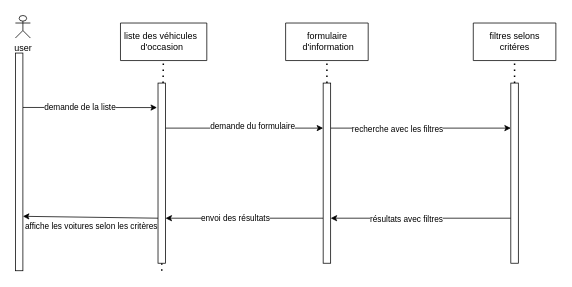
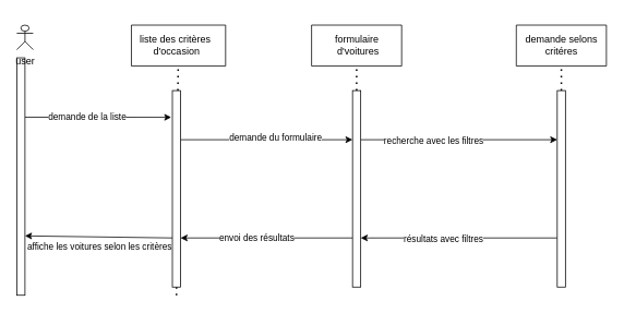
- <mxCell id="5" value="user&lt;br&gt;" style="shape=umlActor;verticalLabelPosition=bottom;verticalAlign=top;html=1;outlineConnect=0;" vertex="1" parent="1"><mxGeometry x="20" y="20" width="20" height="30" as="geometry" /></mxCell>
+ <mxCell id="5" value="user&lt;br&gt;" style="shape=umlActor;verticalLabelPosition=bottom;verticalAlign=top;html=1;outlineConnect=0;" vertex="1" parent="1"><mxGeometry x="20" y="30" width="20" height="30" as="geometry" /></mxCell>
- <mxCell id="9" value="liste des véhicules&amp;nbsp;&lt;br&gt;d'occasion" style="text;html=1;align=center;verticalAlign=middle;resizable=0;points=[];autosize=1;strokeColor=none;fillColor=none;" vertex="1" parent="8"><mxGeometry x="-5" y="5" width="120" height="40" as="geometry" /></mxCell>
+ <mxCell id="9" value="liste des critères&amp;nbsp;&lt;br&gt;d'occasion" style="text;html=1;align=center;verticalAlign=middle;resizable=0;points=[];autosize=1;strokeColor=none;fillColor=none;" vertex="1" parent="8"><mxGeometry x="-5" y="5" width="120" height="40" as="geometry" /></mxCell>
- <mxCell id="7" value="formulaire&lt;br&gt;&amp;nbsp;d'information" style="text;html=1;align=center;verticalAlign=middle;resizable=0;points=[];autosize=1;strokeColor=none;fillColor=none;" vertex="1" parent="6"><mxGeometry x="5" y="5" width="100" height="40" as="geometry" /></mxCell>
+ <mxCell id="7" value="formulaire&lt;br&gt;&amp;nbsp;d'voitures" style="text;html=1;align=center;verticalAlign=middle;resizable=0;points=[];autosize=1;strokeColor=none;fillColor=none;" vertex="1" parent="6"><mxGeometry x="5" y="5" width="100" height="40" as="geometry" /></mxCell>
- <mxCell id="30" value="filtres selons&lt;br&gt;critéres" style="text;html=1;align=center;verticalAlign=middle;resizable=0;points=[];autosize=1;strokeColor=none;fillColor=none;" vertex="1" parent="29"><mxGeometry x="10" y="5" width="90" height="40" as="geometry" /></mxCell>
+ <mxCell id="30" value="demande selons&lt;br&gt;critéres" style="text;html=1;align=center;verticalAlign=middle;resizable=0;points=[];autosize=1;strokeColor=none;fillColor=none;" vertex="1" parent="29"><mxGeometry x="10" y="5" width="90" height="40" as="geometry" /></mxCell>
